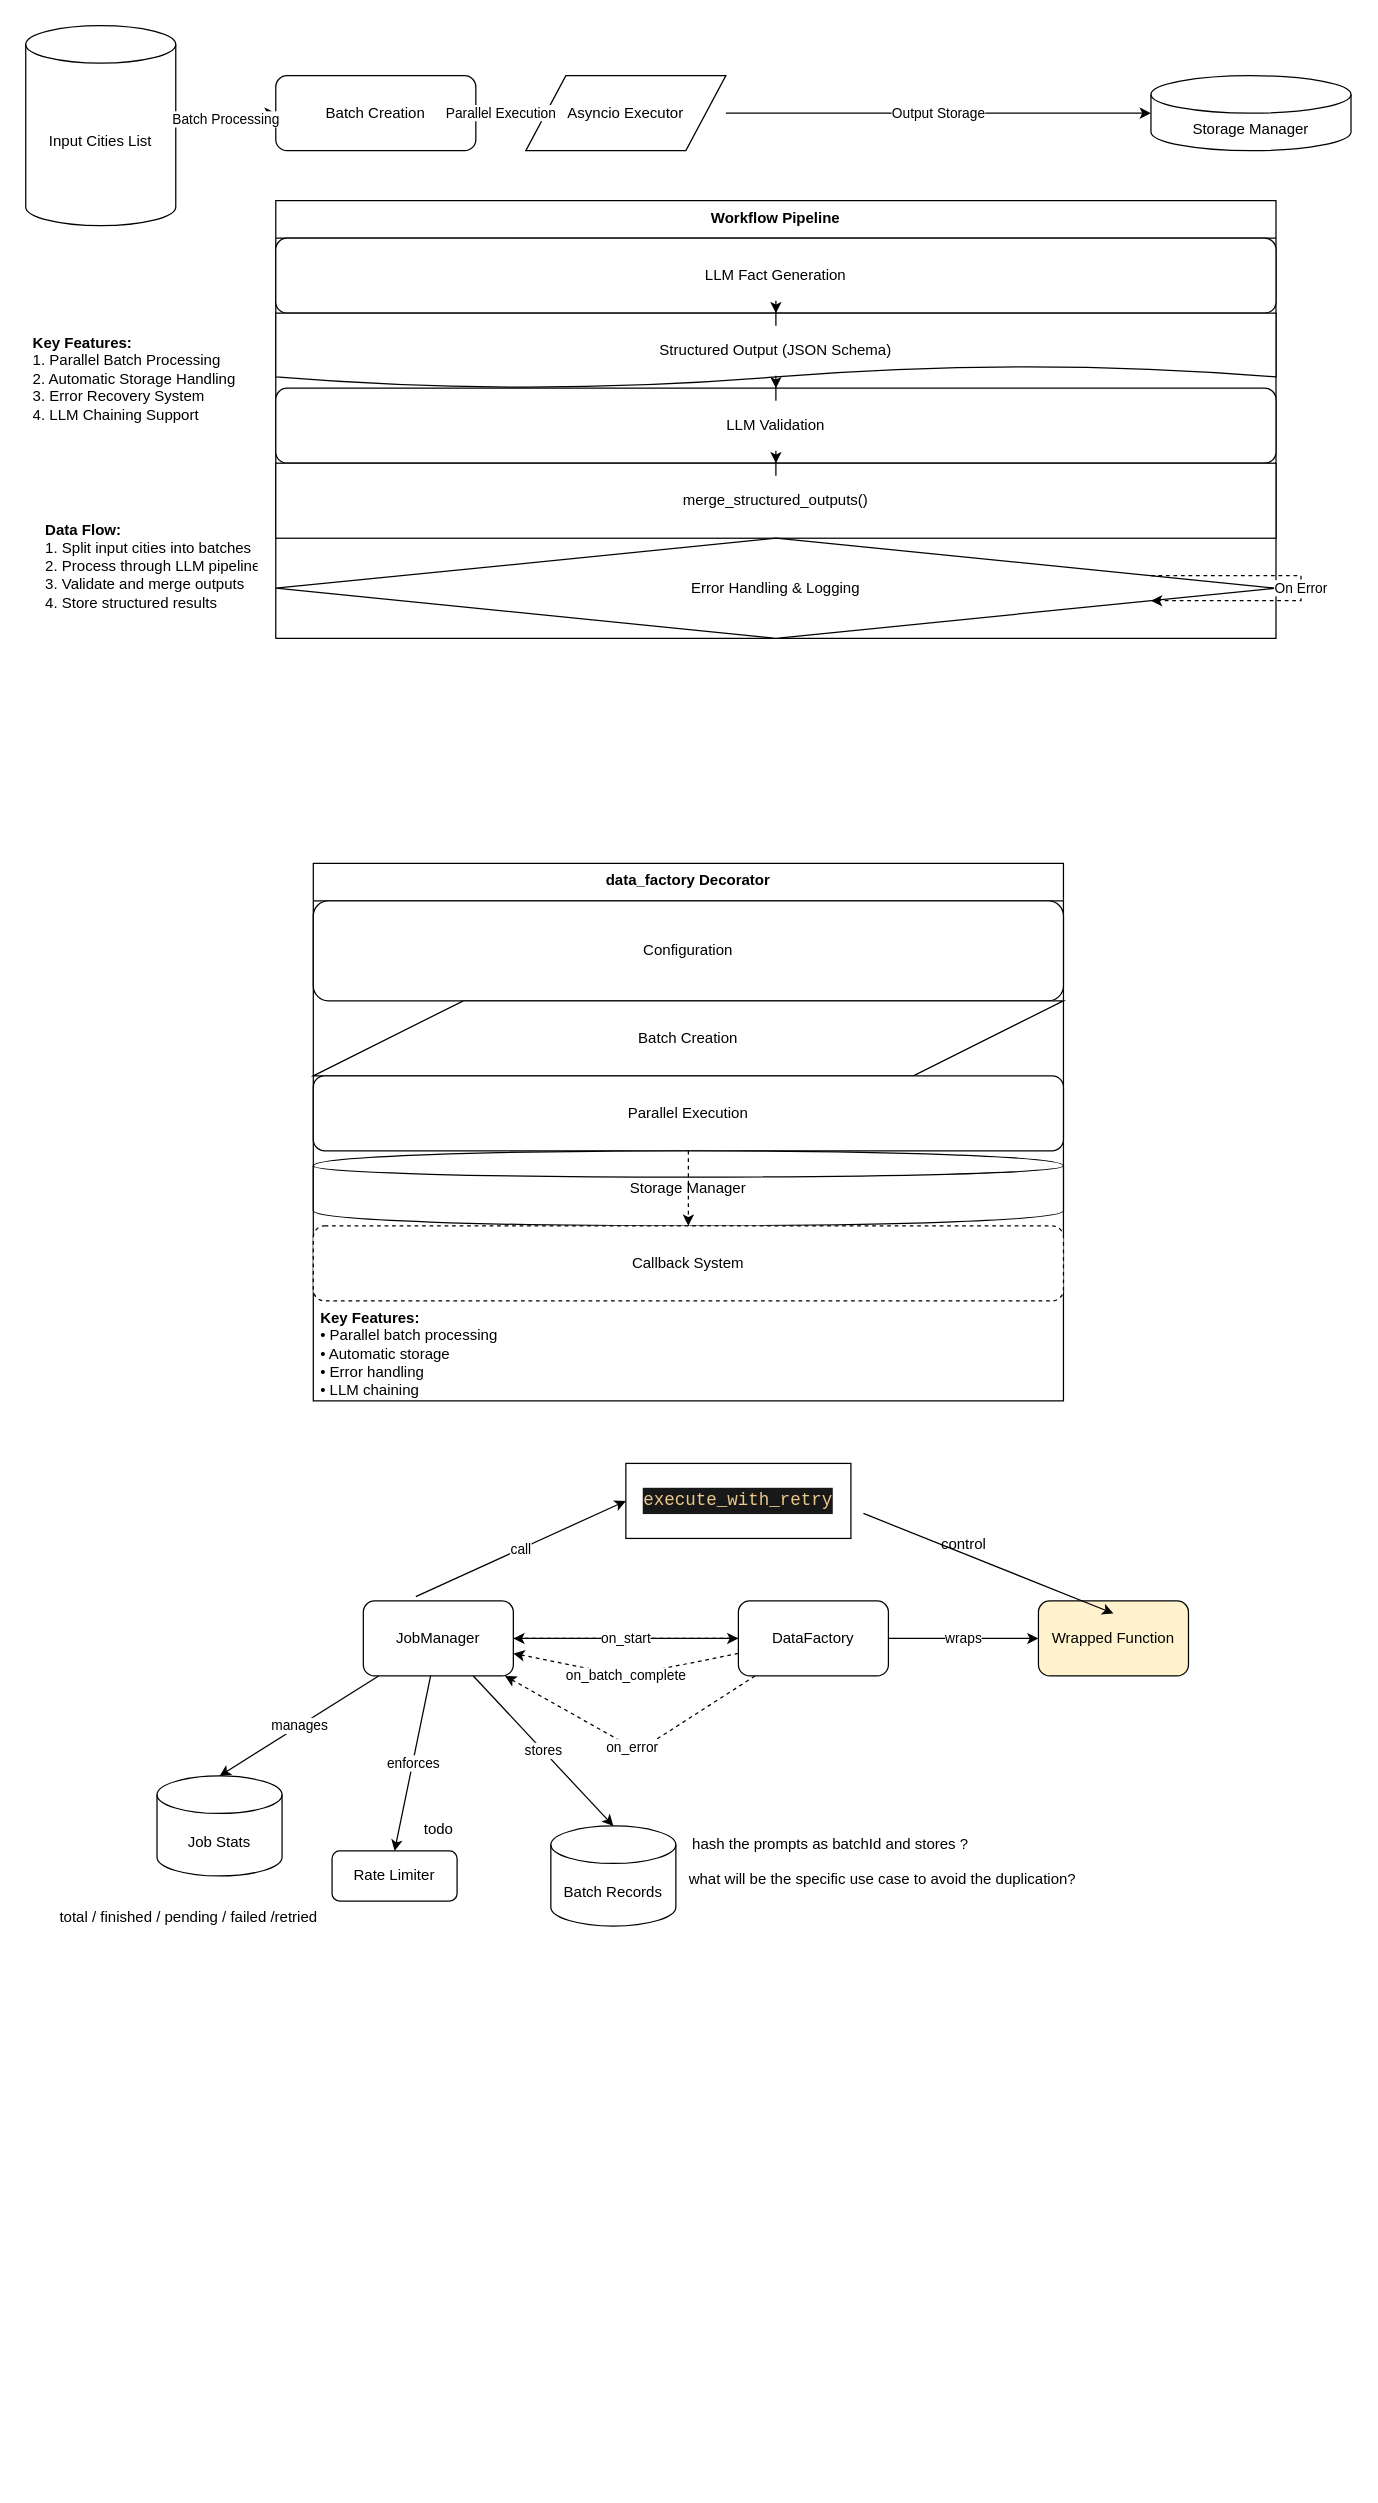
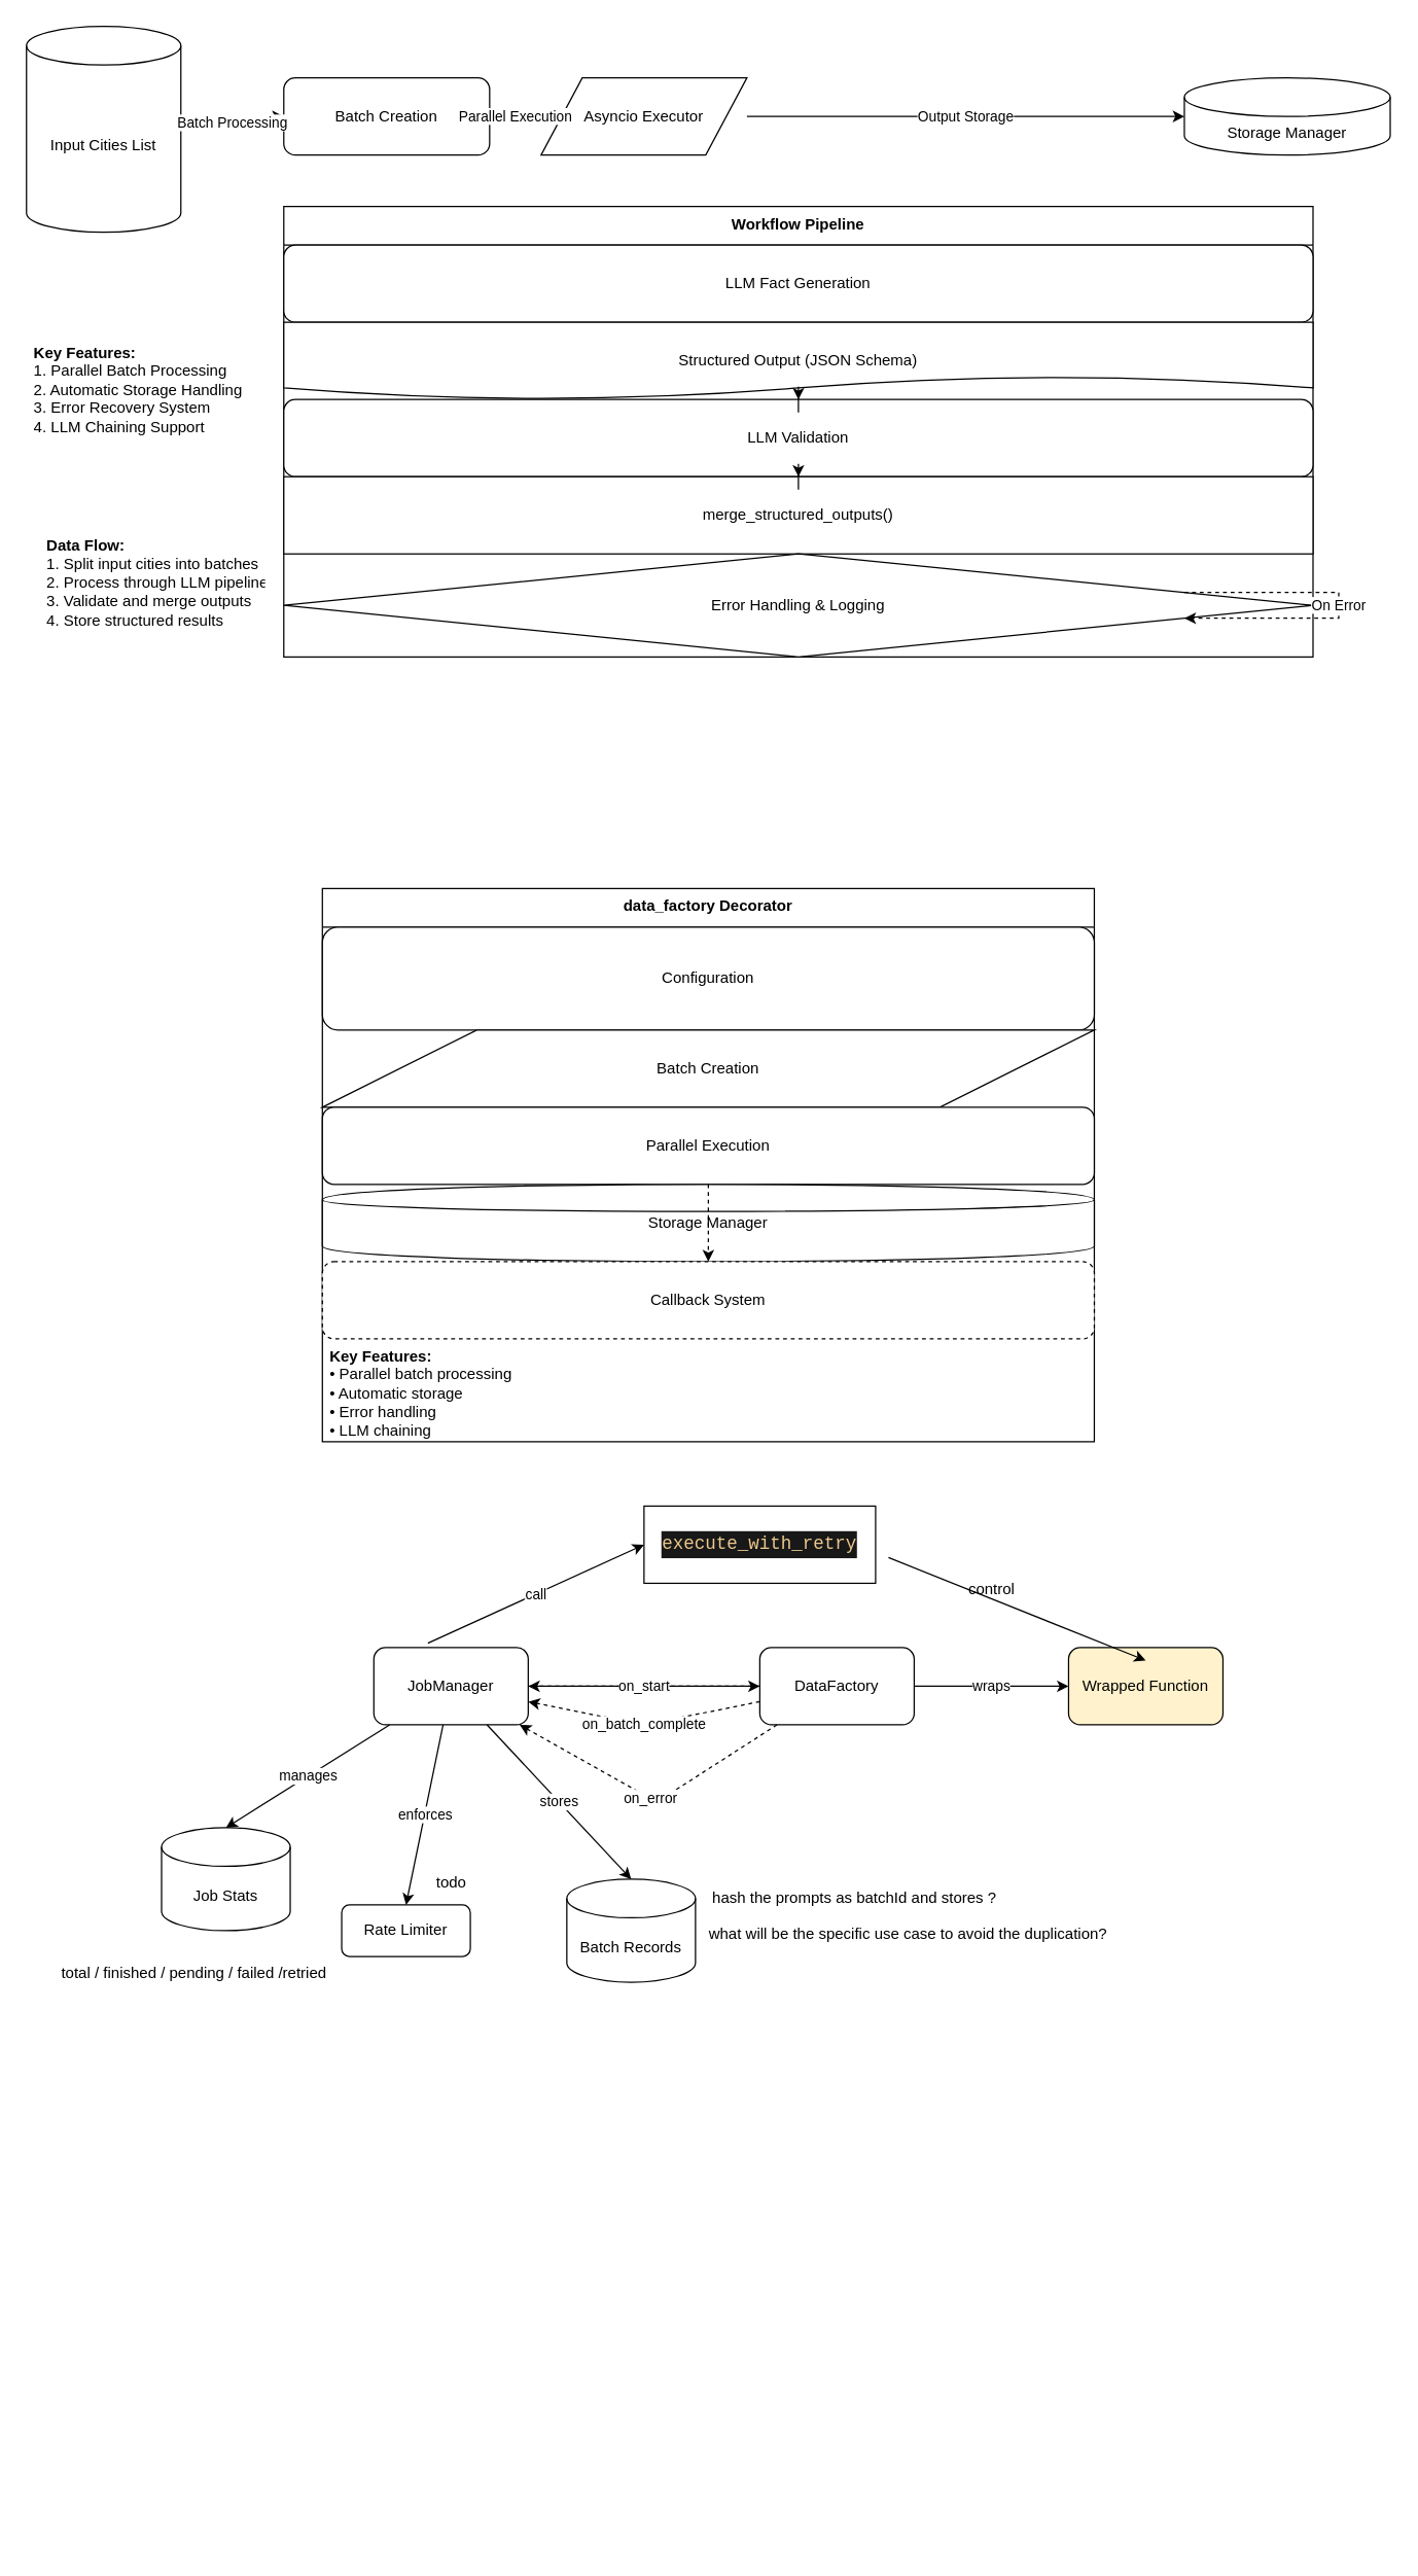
- <mxCell id="12" value="" style="edgeStyle=orthogonalEdgeStyle;rounded=0;html=1;" edge="1" parent="6" source="7" target="8"><mxGeometry relative="1" as="geometry" /></mxCell>
